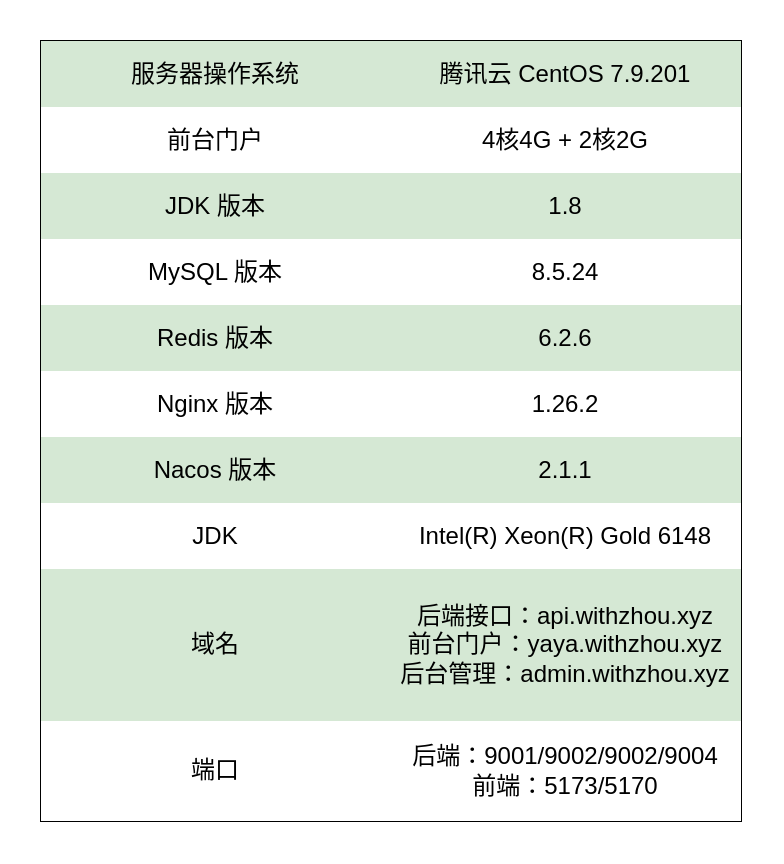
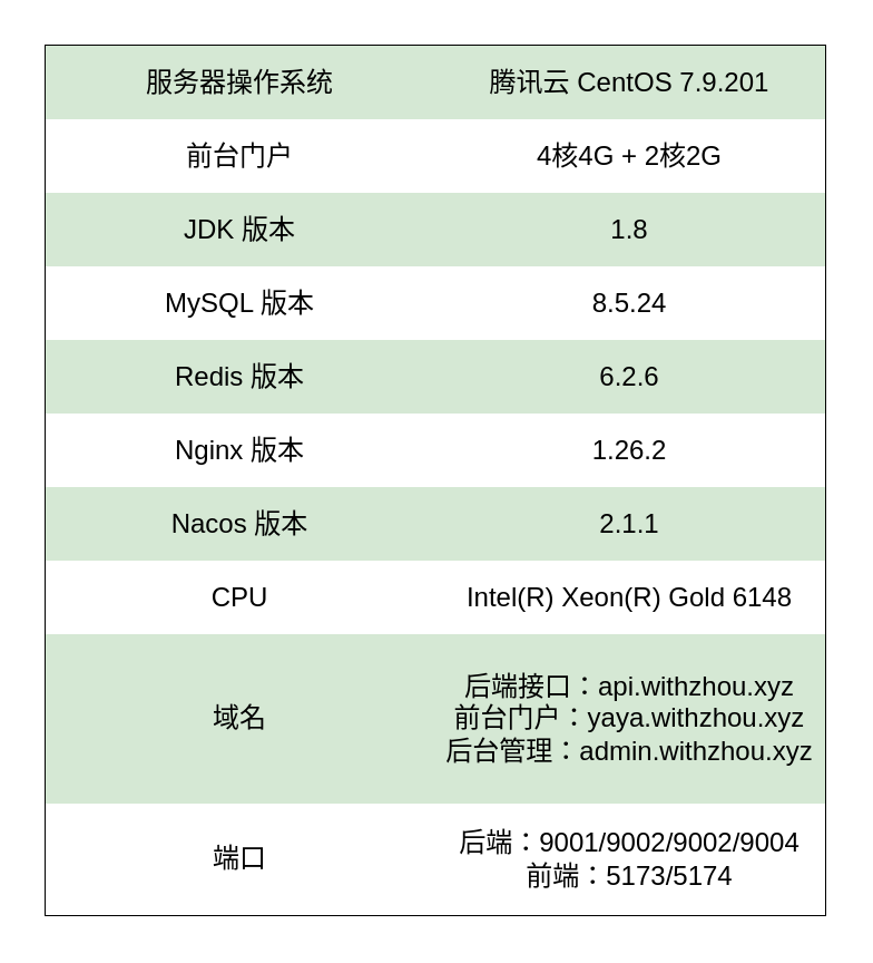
- <mxCell id="25" value="JDK" style="shape=partialRectangle;html=1;whiteSpace=wrap;connectable=0;overflow=hidden;top=0;left=0;bottom=0;right=0;pointerEvents=1;" vertex="1" parent="24"><mxGeometry width="175" height="33" as="geometry"><mxRectangle width="175" height="33" as="alternateBounds" /></mxGeometry></mxCell>
+ <mxCell id="25" value="CPU" style="shape=partialRectangle;html=1;whiteSpace=wrap;connectable=0;overflow=hidden;top=0;left=0;bottom=0;right=0;pointerEvents=1;" vertex="1" parent="24"><mxGeometry width="175" height="33" as="geometry"><mxRectangle width="175" height="33" as="alternateBounds" /></mxGeometry></mxCell>
- <mxCell id="32" value="后端：9001/9002/9002/9004&lt;br&gt;前端：5173/5170" style="shape=partialRectangle;html=1;whiteSpace=wrap;connectable=0;overflow=hidden;top=0;left=0;bottom=0;right=0;pointerEvents=1;" vertex="1" parent="30"><mxGeometry x="175" width="175" height="50" as="geometry"><mxRectangle width="175" height="50" as="alternateBounds" /></mxGeometry></mxCell>
+ <mxCell id="32" value="后端：9001/9002/9002/9004&lt;br&gt;前端：5173/5174" style="shape=partialRectangle;html=1;whiteSpace=wrap;connectable=0;overflow=hidden;top=0;left=0;bottom=0;right=0;pointerEvents=1;" vertex="1" parent="30"><mxGeometry x="175" width="175" height="50" as="geometry"><mxRectangle width="175" height="50" as="alternateBounds" /></mxGeometry></mxCell>
